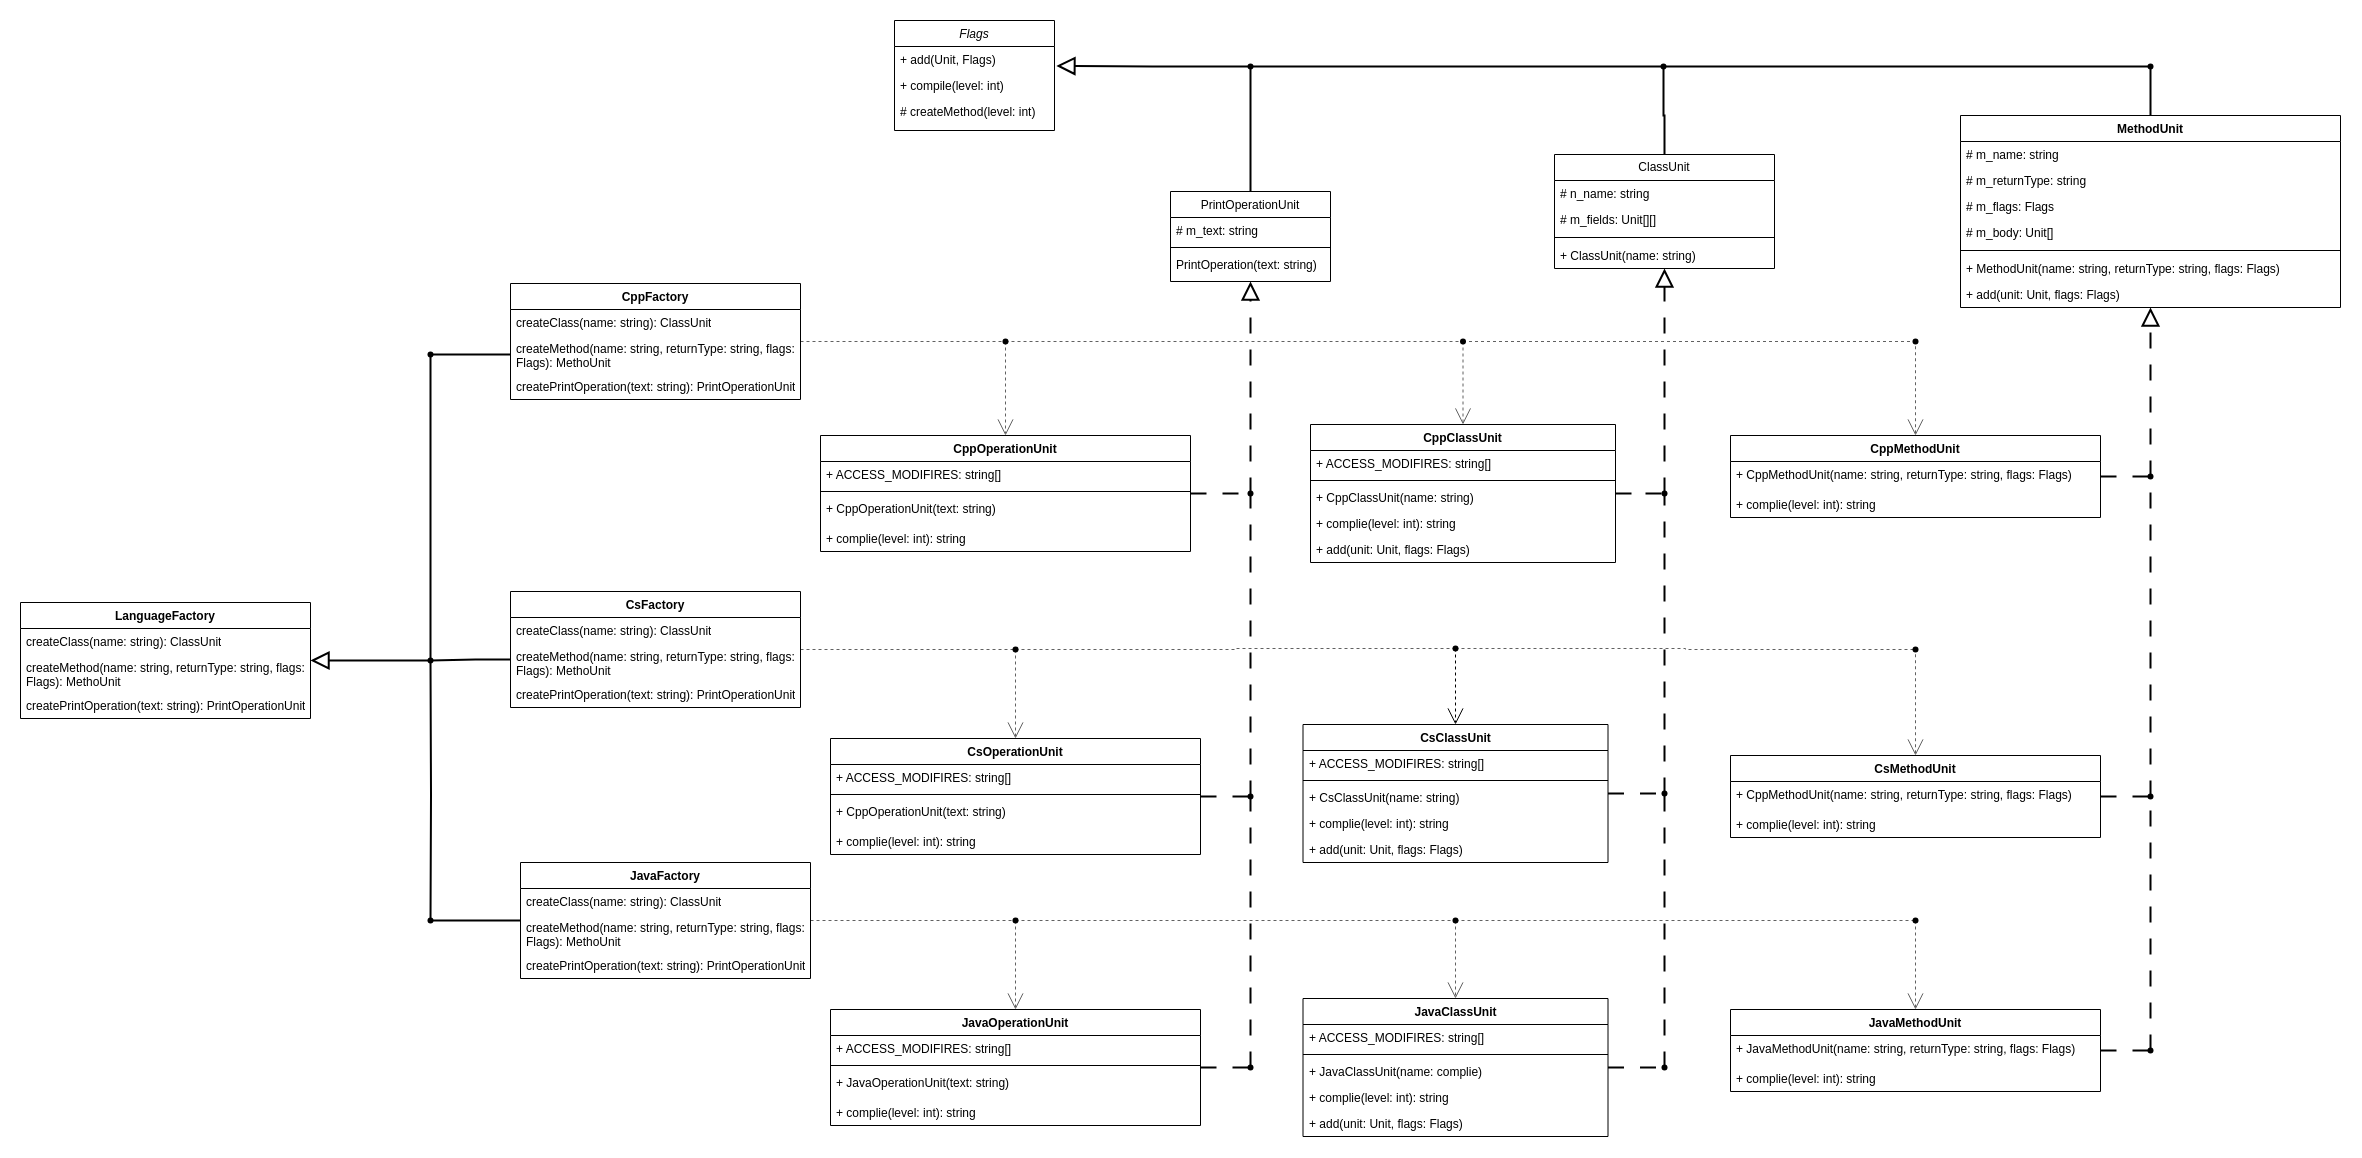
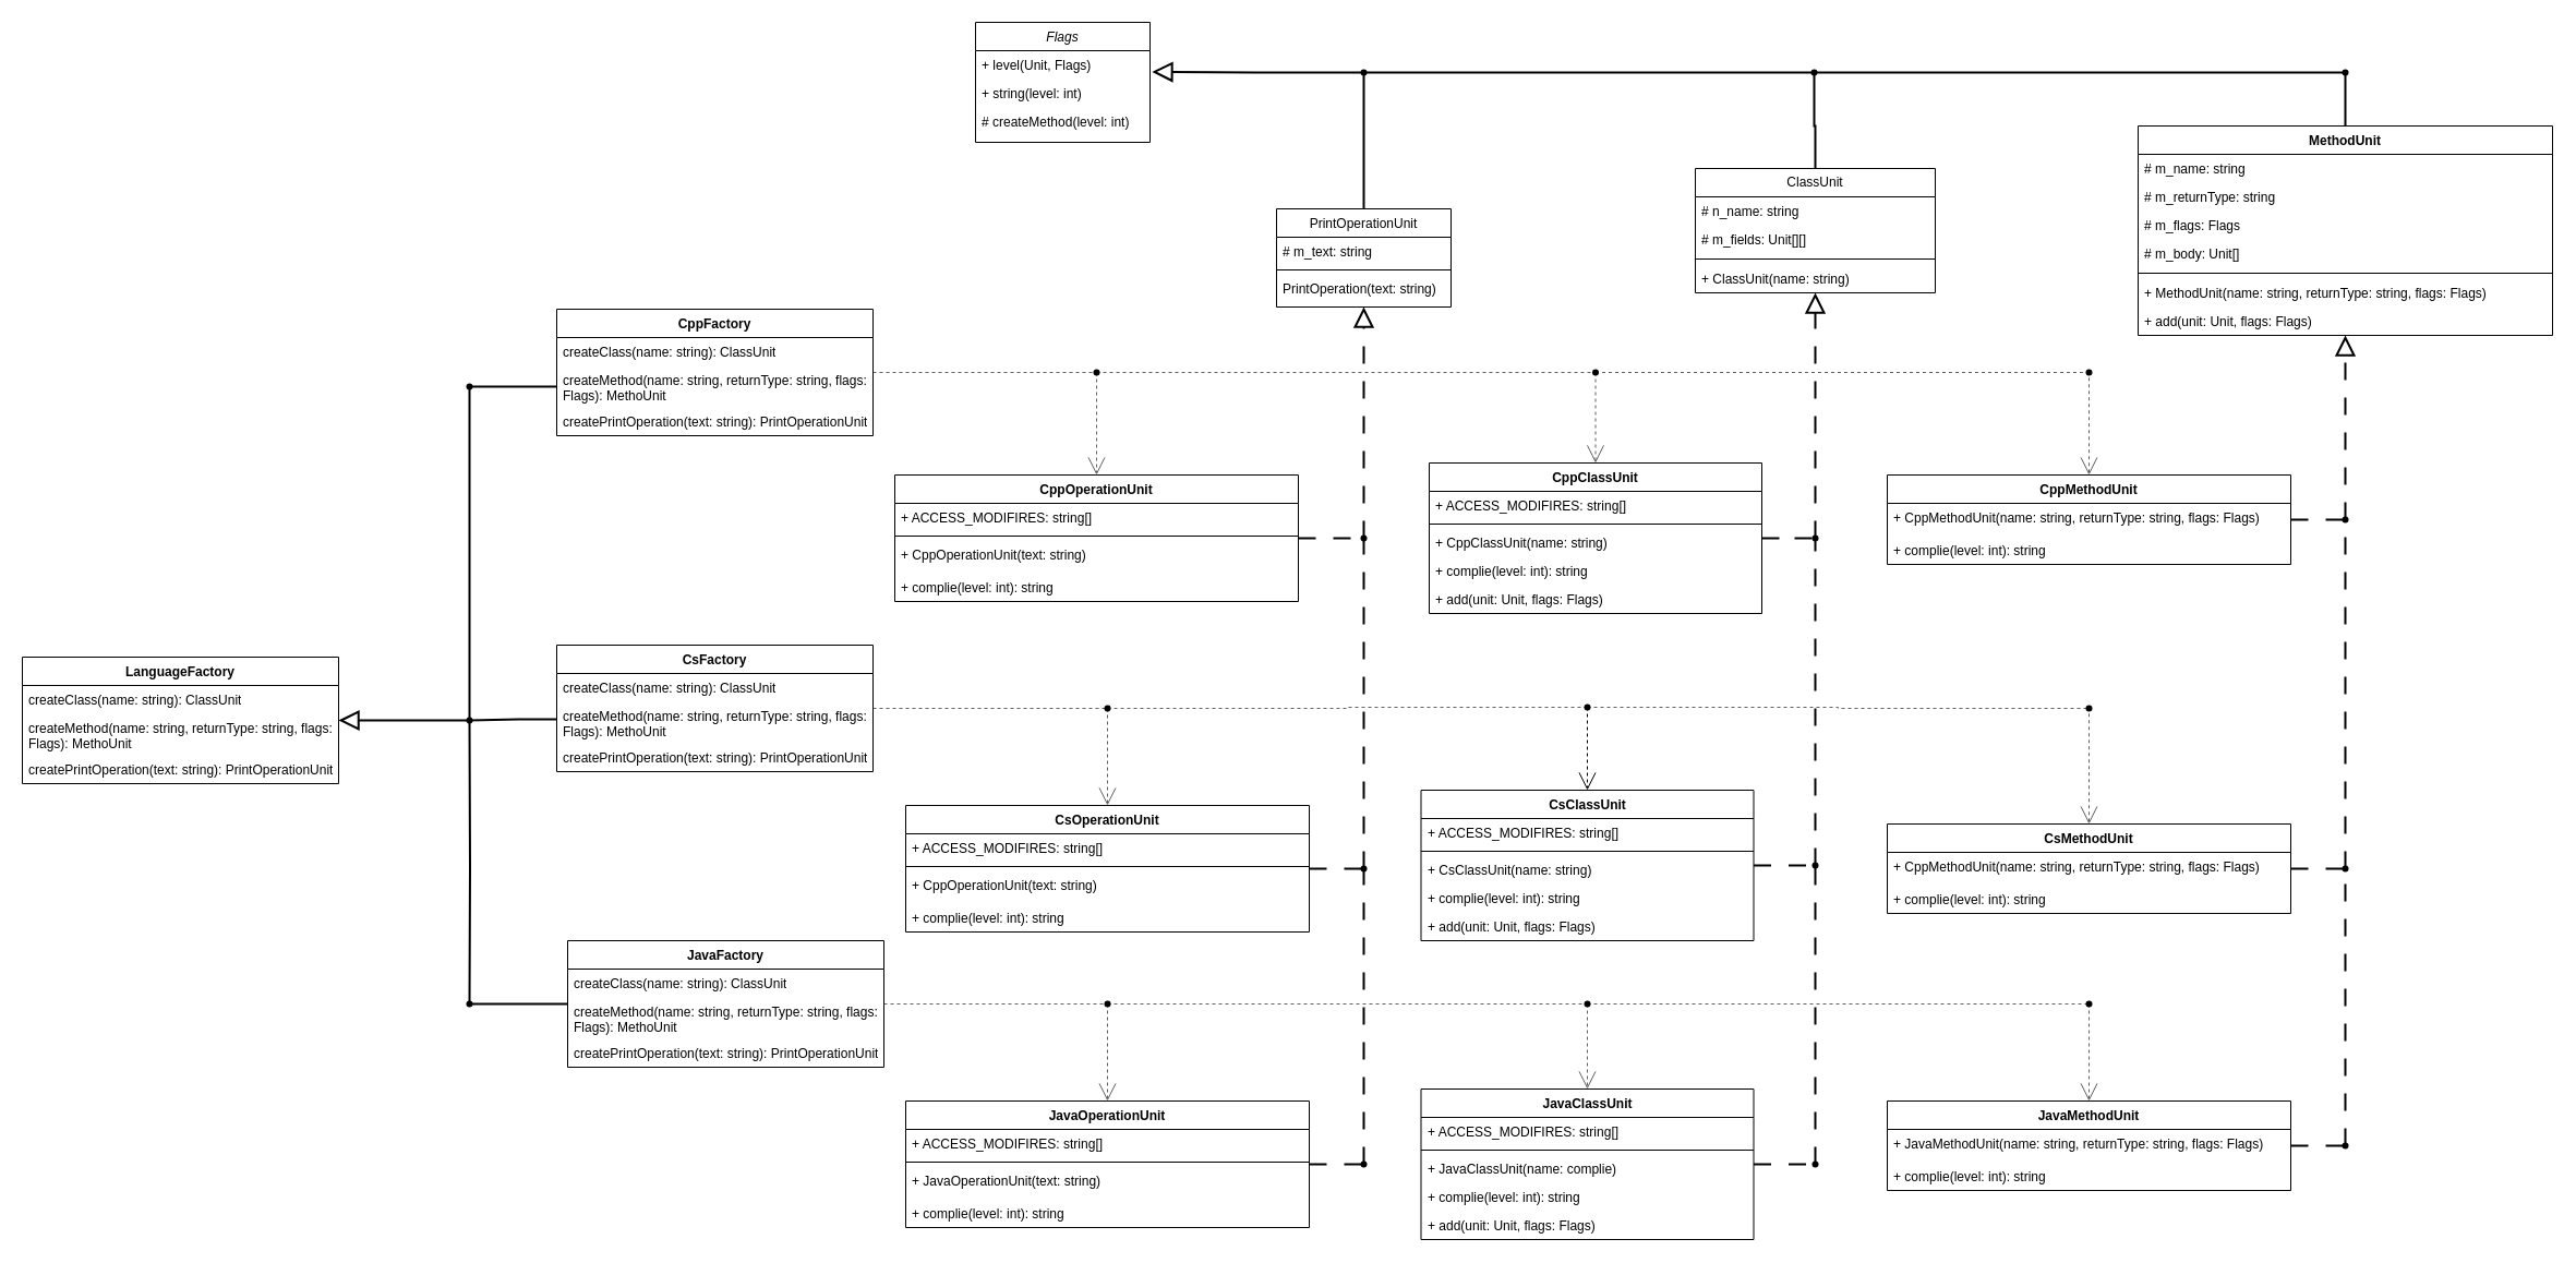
- <mxCell id="3" value="+ add(Unit, Flags)" style="text;align=left;verticalAlign=top;spacingLeft=4;spacingRight=4;overflow=hidden;rotatable=0;points=[[0,0.5],[1,0.5]];portConstraint=eastwest;rounded=0;shadow=0;html=0;" parent="2" vertex="1"><mxGeometry y="26" width="160" height="26" as="geometry" /></mxCell>
+ <mxCell id="3" value="+ level(Unit, Flags)" style="text;align=left;verticalAlign=top;spacingLeft=4;spacingRight=4;overflow=hidden;rotatable=0;points=[[0,0.5],[1,0.5]];portConstraint=eastwest;rounded=0;shadow=0;html=0;" parent="2" vertex="1"><mxGeometry y="26" width="160" height="26" as="geometry" /></mxCell>
- <mxCell id="4" value="+ compile(level: int)" style="text;align=left;verticalAlign=top;spacingLeft=4;spacingRight=4;overflow=hidden;rotatable=0;points=[[0,0.5],[1,0.5]];portConstraint=eastwest;rounded=0;shadow=0;html=0;" parent="2" vertex="1"><mxGeometry y="52" width="160" height="26" as="geometry" /></mxCell>
+ <mxCell id="4" value="+ string(level: int)" style="text;align=left;verticalAlign=top;spacingLeft=4;spacingRight=4;overflow=hidden;rotatable=0;points=[[0,0.5],[1,0.5]];portConstraint=eastwest;rounded=0;shadow=0;html=0;" parent="2" vertex="1"><mxGeometry y="52" width="160" height="26" as="geometry" /></mxCell>
